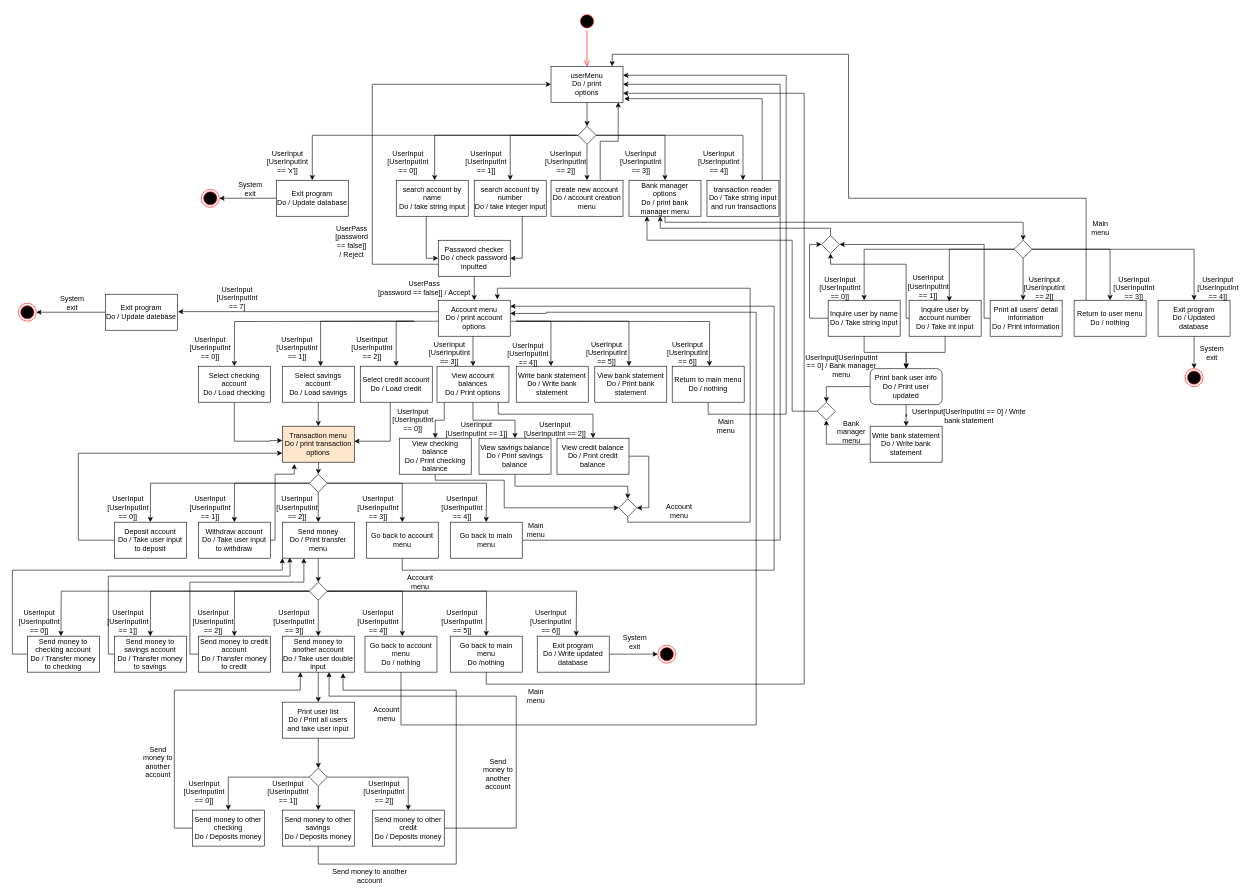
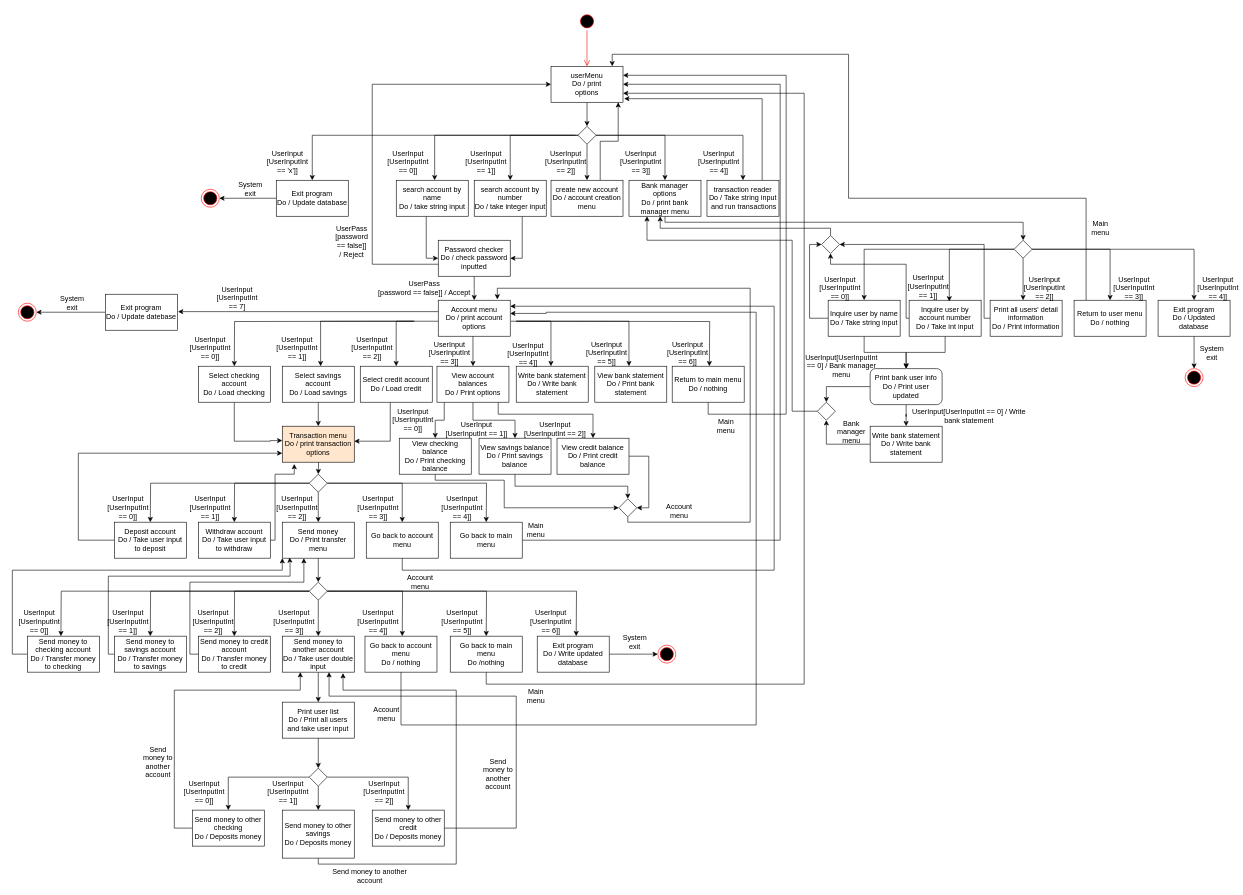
- <mxCell id="96" value="&lt;div&gt;Send money to other savings &lt;br&gt;&lt;/div&gt;&lt;div&gt;Do / Deposits money&lt;br&gt;&lt;/div&gt;" style="rounded=0;whiteSpace=wrap;html=1;" parent="1" vertex="1"><mxGeometry x="470" y="1350" width="120" height="60" as="geometry" /></mxCell>
+ <mxCell id="96" value="&lt;div&gt;Send money to other savings &lt;br&gt;&lt;/div&gt;&lt;div&gt;Do / Deposits money&lt;br&gt;&lt;/div&gt;" style="rounded=0;whiteSpace=wrap;html=1;" parent="1" vertex="1"><mxGeometry x="470" y="1350" width="120" height="80" as="geometry" /></mxCell>
